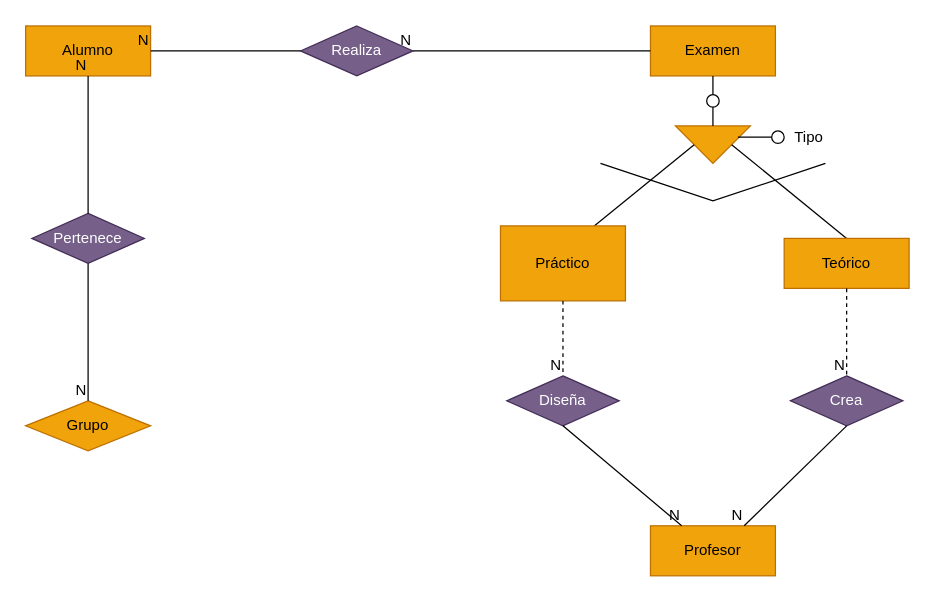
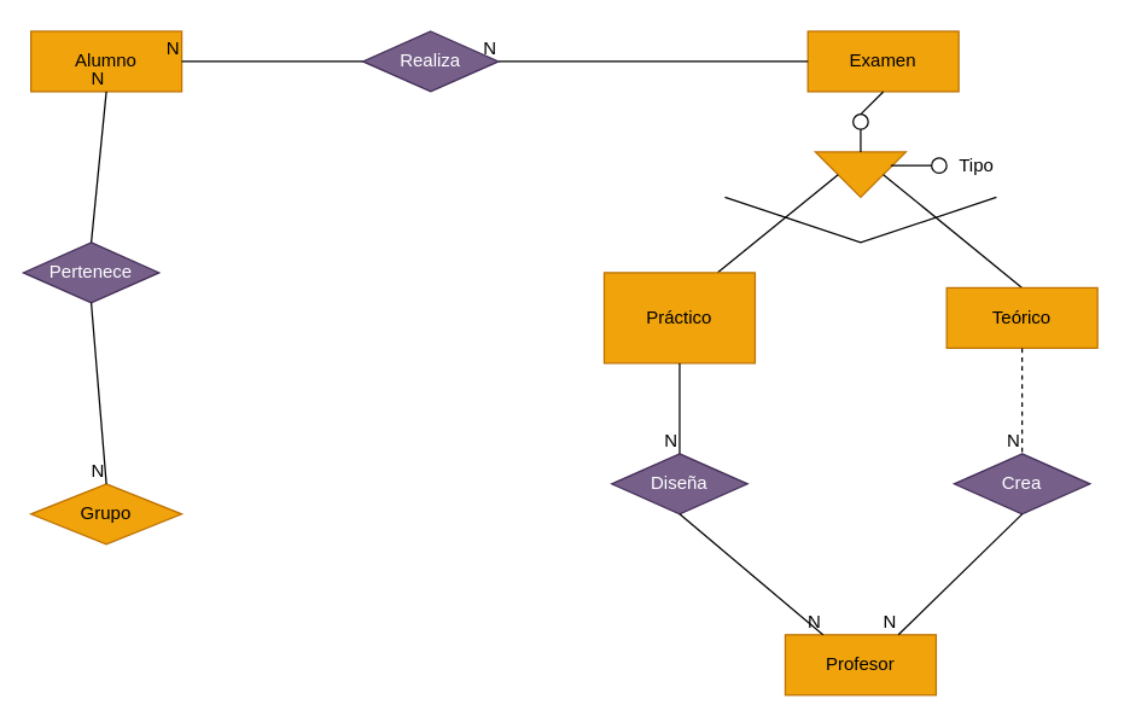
- <mxCell id="2" value="Examen" style="whiteSpace=wrap;html=1;align=center;fillColor=#f0a30a;strokeColor=#BD7000;fontColor=#000000;" vertex="1" parent="1"><mxGeometry x="520" y="20" width="100" height="40" as="geometry" /></mxCell>
+ <mxCell id="2" value="Examen" style="whiteSpace=wrap;html=1;align=center;fillColor=#f0a30a;strokeColor=#BD7000;fontColor=#000000;" vertex="1" parent="1"><mxGeometry x="535" y="20" width="100" height="40" as="geometry" /></mxCell>
- <mxCell id="33" value="Pertenece" style="shape=rhombus;perimeter=rhombusPerimeter;whiteSpace=wrap;html=1;align=center;fillColor=#76608a;fontColor=#ffffff;strokeColor=#432D57;" vertex="1" parent="1"><mxGeometry x="25" y="170" width="90" height="40" as="geometry" /></mxCell>
+ <mxCell id="33" value="Pertenece" style="shape=rhombus;perimeter=rhombusPerimeter;whiteSpace=wrap;html=1;align=center;fillColor=#76608a;fontColor=#ffffff;strokeColor=#432D57;" vertex="1" parent="1"><mxGeometry x="15" y="160" width="90" height="40" as="geometry" /></mxCell>
- <mxCell id="20" value="" style="endArrow=none;html=1;rounded=0;entryX=0.5;entryY=0;entryDx=0;entryDy=0;exitX=0.5;exitY=1;exitDx=0;exitDy=0;dashed=1;" edge="1" parent="1" source="14" target="19"><mxGeometry relative="1" as="geometry"><mxPoint x="450" y="230" as="sourcePoint" /><mxPoint x="700" y="260" as="targetPoint" /></mxGeometry></mxCell>
+ <mxCell id="20" value="" style="endArrow=none;html=1;rounded=0;entryX=0.5;entryY=0;entryDx=0;entryDy=0;exitX=0.5;exitY=1;exitDx=0;exitDy=0;" edge="1" parent="1" source="14" target="19"><mxGeometry relative="1" as="geometry"><mxPoint x="450" y="230" as="sourcePoint" /><mxPoint x="700" y="260" as="targetPoint" /></mxGeometry></mxCell>
